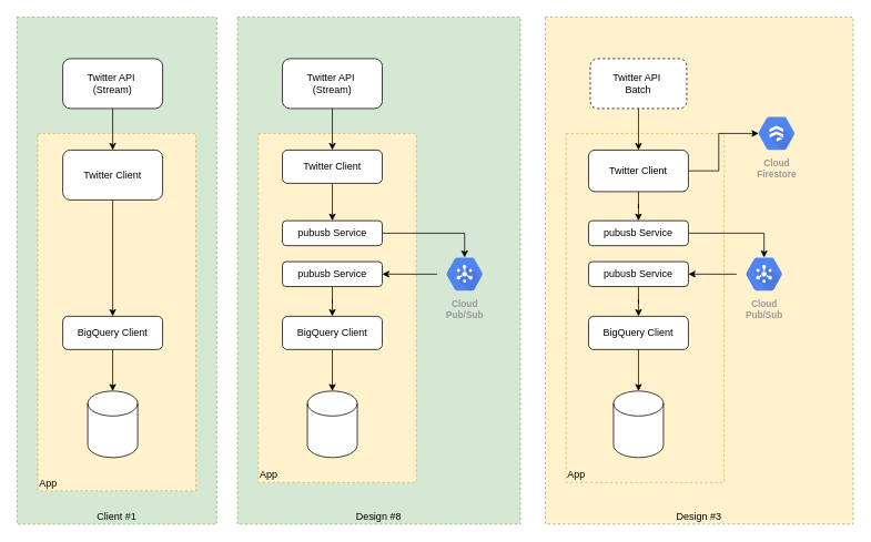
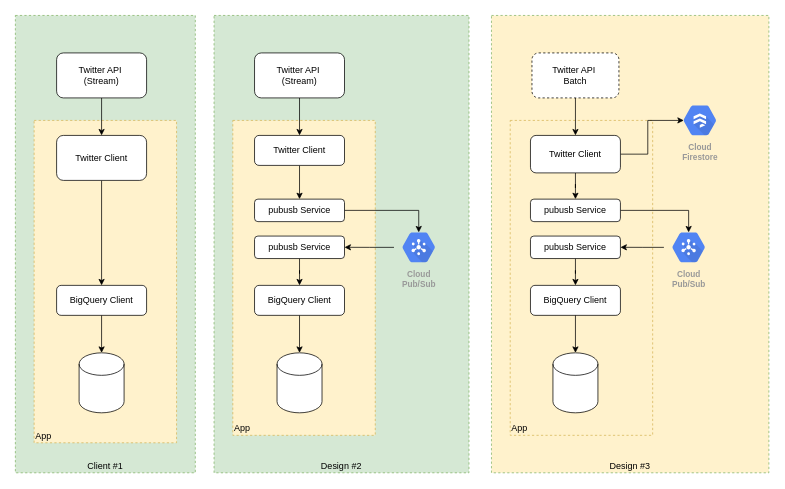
- <mxCell id="9" value="Design #8" style="rounded=0;whiteSpace=wrap;html=1;fillColor=#d5e8d4;strokeColor=#82b366;dashed=1;verticalAlign=bottom;" vertex="1" parent="1"><mxGeometry x="285" y="20" width="340" height="610" as="geometry" /></mxCell>
+ <mxCell id="9" value="Design #2" style="rounded=0;whiteSpace=wrap;html=1;fillColor=#d5e8d4;strokeColor=#82b366;dashed=1;verticalAlign=bottom;" vertex="1" parent="1"><mxGeometry x="285" y="20" width="340" height="610" as="geometry" /></mxCell>
